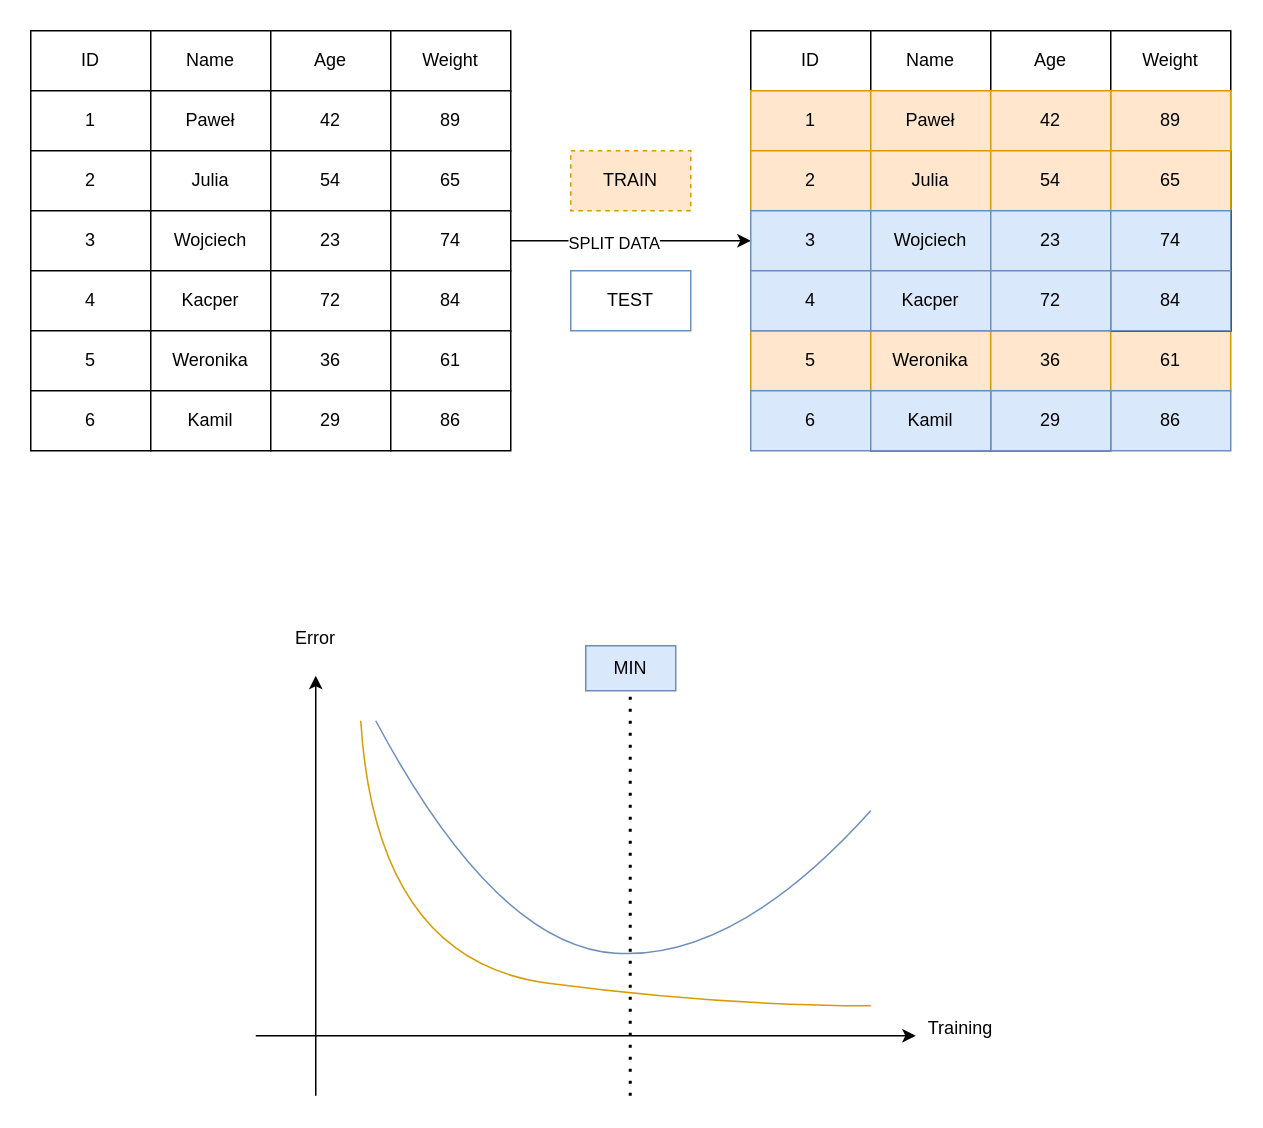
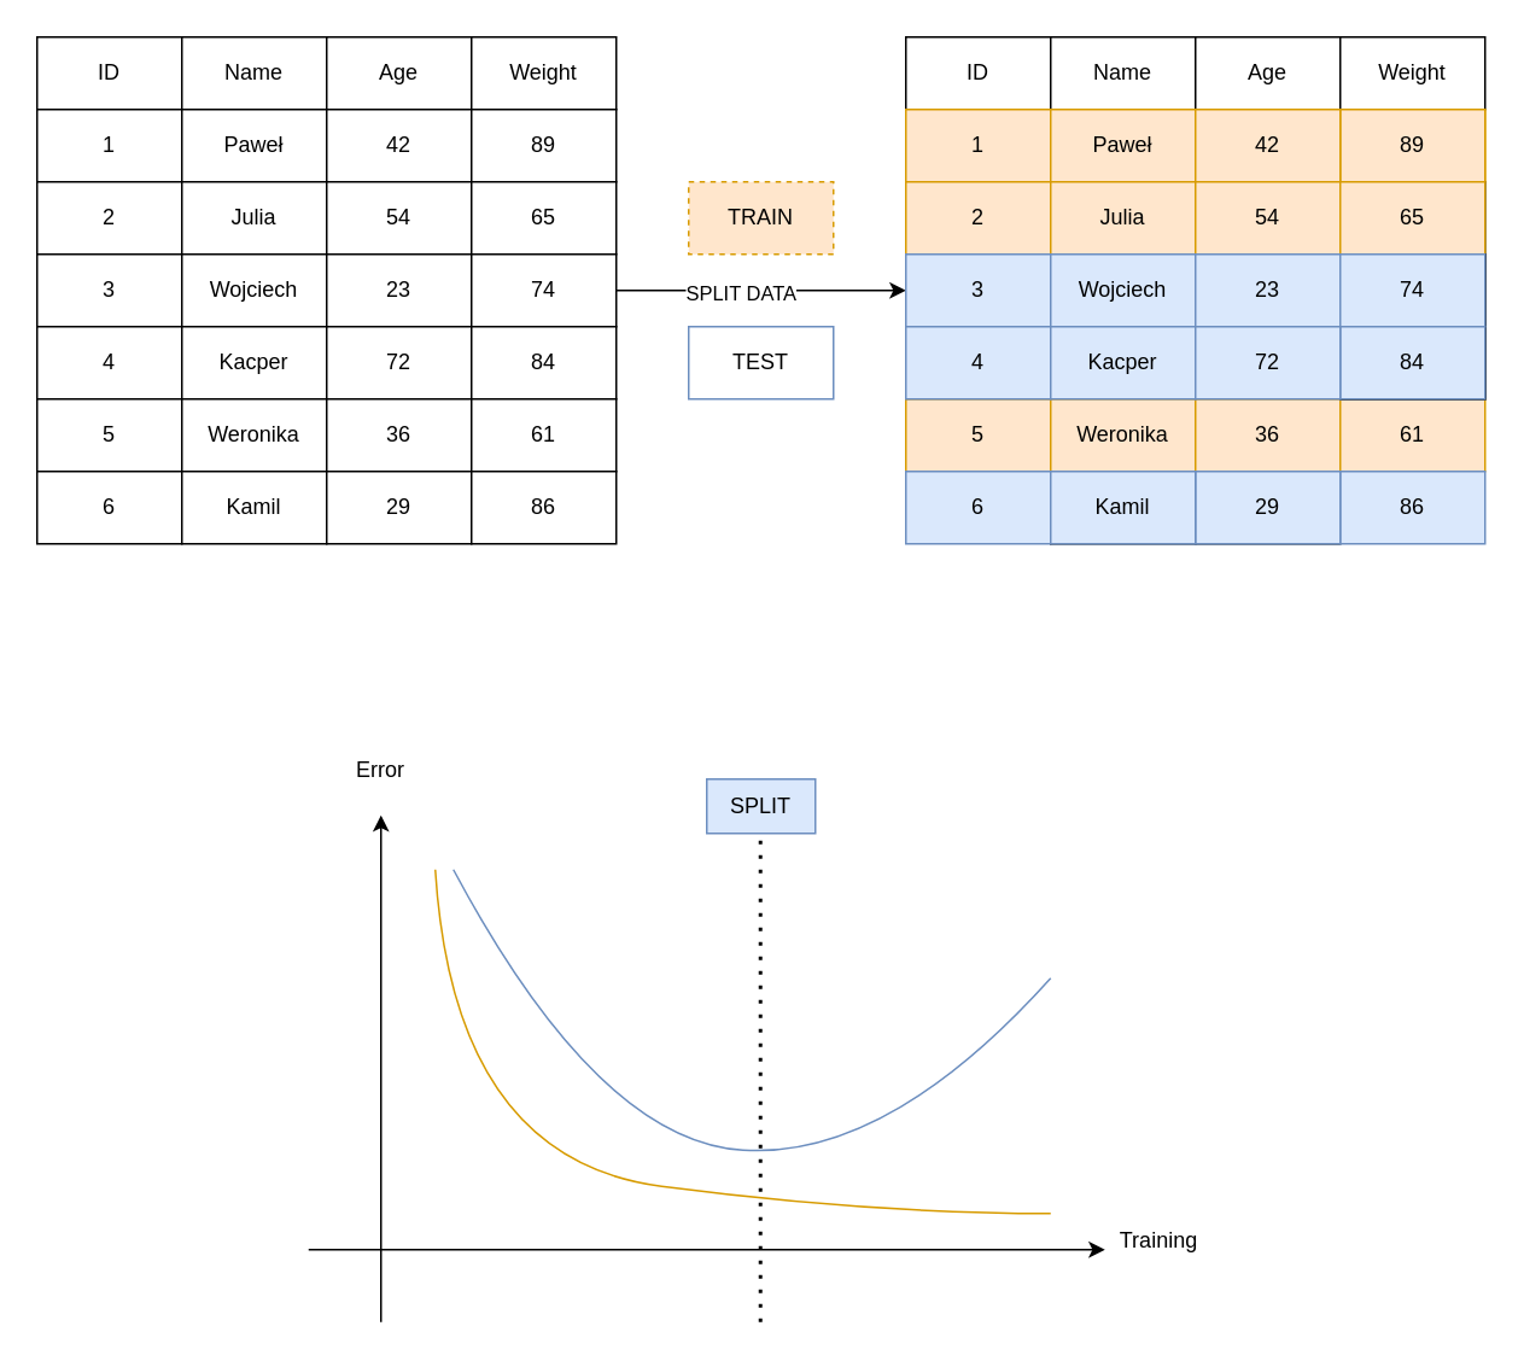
- <mxCell id="96" value="MIN" style="text;html=1;align=center;verticalAlign=middle;whiteSpace=wrap;rounded=0;fillColor=#dae8fc;strokeColor=#6c8ebf;" parent="1" vertex="1"><mxGeometry x="390" y="430" width="60" height="30" as="geometry" /></mxCell>
+ <mxCell id="96" value="SPLIT" style="text;html=1;align=center;verticalAlign=middle;whiteSpace=wrap;rounded=0;fillColor=#dae8fc;strokeColor=#6c8ebf;" parent="1" vertex="1"><mxGeometry x="390" y="430" width="60" height="30" as="geometry" /></mxCell>
